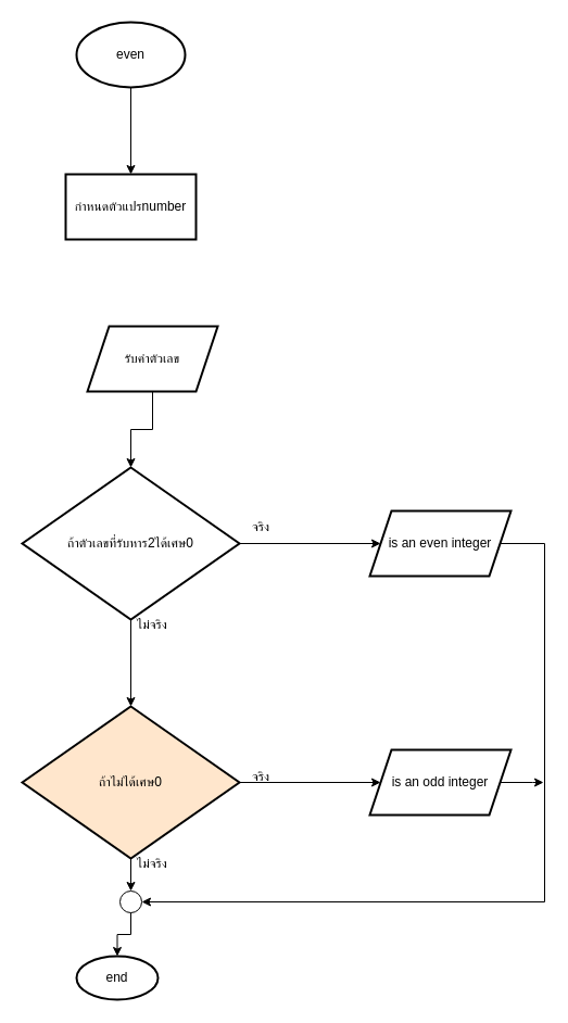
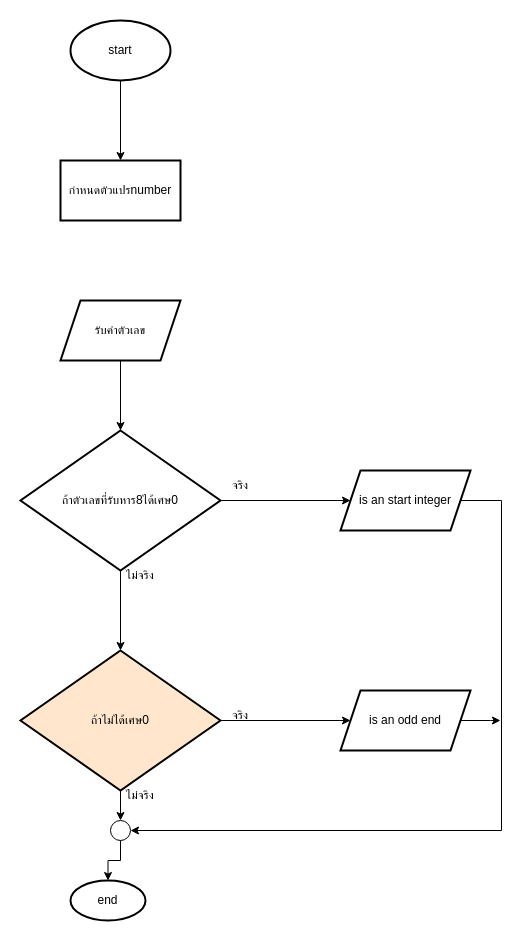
- <mxCell id="3" value="even" style="strokeWidth=2;html=1;shape=mxgraph.flowchart.start_1;whiteSpace=wrap;" vertex="1" parent="1"><mxGeometry x="70" y="20" width="100" height="60" as="geometry" /></mxCell>
+ <mxCell id="3" value="start" style="strokeWidth=2;html=1;shape=mxgraph.flowchart.start_1;whiteSpace=wrap;" vertex="1" parent="1"><mxGeometry x="70" y="20" width="100" height="60" as="geometry" /></mxCell>
- <mxCell id="6" value="รับค่าตัวเลข" style="shape=parallelogram;perimeter=parallelogramPerimeter;whiteSpace=wrap;html=1;fixedSize=1;strokeWidth=2;" vertex="1" parent="1"><mxGeometry x="80" y="300" width="120" height="60" as="geometry" /></mxCell>
+ <mxCell id="6" value="รับค่าตัวเลข" style="shape=parallelogram;perimeter=parallelogramPerimeter;whiteSpace=wrap;html=1;fixedSize=1;strokeWidth=2;" vertex="1" parent="1"><mxGeometry x="60" y="300" width="120" height="60" as="geometry" /></mxCell>
- <mxCell id="9" value="ถ้าตัวเลขที่รับหาร2ได้เศษ0" style="rhombus;whiteSpace=wrap;html=1;strokeWidth=2;" vertex="1" parent="1"><mxGeometry x="20" y="430" width="200" height="140" as="geometry" /></mxCell>
+ <mxCell id="9" value="ถ้าตัวเลขที่รับหาร8ได้เศษ0" style="rhombus;whiteSpace=wrap;html=1;strokeWidth=2;" vertex="1" parent="1"><mxGeometry x="20" y="430" width="200" height="140" as="geometry" /></mxCell>
- <mxCell id="11" value="is an even integer" style="shape=parallelogram;perimeter=parallelogramPerimeter;whiteSpace=wrap;html=1;fixedSize=1;strokeWidth=2;" vertex="1" parent="1"><mxGeometry x="340" y="470" width="130" height="60" as="geometry" /></mxCell>
+ <mxCell id="11" value="is an start integer" style="shape=parallelogram;perimeter=parallelogramPerimeter;whiteSpace=wrap;html=1;fixedSize=1;strokeWidth=2;" vertex="1" parent="1"><mxGeometry x="340" y="470" width="130" height="60" as="geometry" /></mxCell>
- <mxCell id="15" value="is an odd integer" style="shape=parallelogram;perimeter=parallelogramPerimeter;whiteSpace=wrap;html=1;fixedSize=1;strokeWidth=2;" vertex="1" parent="1"><mxGeometry x="340" y="690" width="130" height="60" as="geometry" /></mxCell>
+ <mxCell id="15" value="is an odd end" style="shape=parallelogram;perimeter=parallelogramPerimeter;whiteSpace=wrap;html=1;fixedSize=1;strokeWidth=2;" vertex="1" parent="1"><mxGeometry x="340" y="690" width="130" height="60" as="geometry" /></mxCell>
